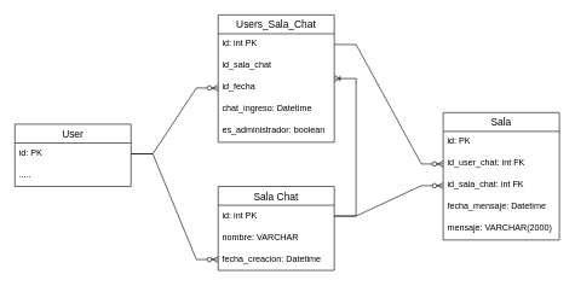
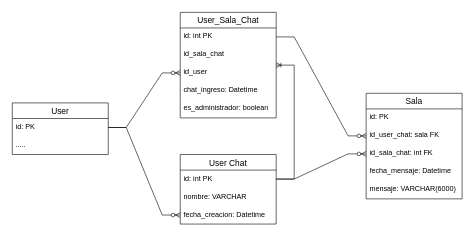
- <mxCell id="15" value="Users_Sala_Chat" style="swimlane;fontStyle=0;childLayout=stackLayout;horizontal=1;startSize=26;horizontalStack=0;resizeParent=1;resizeParentMax=0;resizeLast=0;collapsible=1;marginBottom=0;align=center;fontSize=14;" vertex="1" parent="1"><mxGeometry x="300" y="20" width="160" height="176" as="geometry" /></mxCell>
+ <mxCell id="15" value="User_Sala_Chat" style="swimlane;fontStyle=0;childLayout=stackLayout;horizontal=1;startSize=26;horizontalStack=0;resizeParent=1;resizeParentMax=0;resizeLast=0;collapsible=1;marginBottom=0;align=center;fontSize=14;" vertex="1" parent="1"><mxGeometry x="300" y="20" width="160" height="176" as="geometry" /></mxCell>
- <mxCell id="18" value="id_fecha" style="text;strokeColor=none;fillColor=none;spacingLeft=4;spacingRight=4;overflow=hidden;rotatable=0;points=[[0,0.5],[1,0.5]];portConstraint=eastwest;fontSize=12;" vertex="1" parent="15"><mxGeometry y="86" width="160" height="30" as="geometry" /></mxCell>
+ <mxCell id="18" value="id_user" style="text;strokeColor=none;fillColor=none;spacingLeft=4;spacingRight=4;overflow=hidden;rotatable=0;points=[[0,0.5],[1,0.5]];portConstraint=eastwest;fontSize=12;" vertex="1" parent="15"><mxGeometry y="86" width="160" height="30" as="geometry" /></mxCell>
- <mxCell id="11" value="id_user_chat: int FK" style="text;strokeColor=none;fillColor=none;spacingLeft=4;spacingRight=4;overflow=hidden;rotatable=0;points=[[0,0.5],[1,0.5]];portConstraint=eastwest;fontSize=12;" parent="9" vertex="1"><mxGeometry y="56" width="160" height="30" as="geometry" /></mxCell>
+ <mxCell id="11" value="id_user_chat: sala FK" style="text;strokeColor=none;fillColor=none;spacingLeft=4;spacingRight=4;overflow=hidden;rotatable=0;points=[[0,0.5],[1,0.5]];portConstraint=eastwest;fontSize=12;" parent="9" vertex="1"><mxGeometry y="56" width="160" height="30" as="geometry" /></mxCell>
- <mxCell id="5" value="Sala Chat" style="swimlane;fontStyle=0;childLayout=stackLayout;horizontal=1;startSize=26;horizontalStack=0;resizeParent=1;resizeParentMax=0;resizeLast=0;collapsible=1;marginBottom=0;align=center;fontSize=14;" parent="1" vertex="1"><mxGeometry x="300" y="257" width="160" height="116" as="geometry" /></mxCell>
+ <mxCell id="5" value="User Chat" style="swimlane;fontStyle=0;childLayout=stackLayout;horizontal=1;startSize=26;horizontalStack=0;resizeParent=1;resizeParentMax=0;resizeLast=0;collapsible=1;marginBottom=0;align=center;fontSize=14;" parent="1" vertex="1"><mxGeometry x="300" y="257" width="160" height="116" as="geometry" /></mxCell>
- <mxCell id="14" value="mensaje: VARCHAR(2000)" style="text;strokeColor=none;fillColor=none;spacingLeft=4;spacingRight=4;overflow=hidden;rotatable=0;points=[[0,0.5],[1,0.5]];portConstraint=eastwest;fontSize=12;" vertex="1" parent="9"><mxGeometry y="146" width="160" height="30" as="geometry" /></mxCell>
+ <mxCell id="14" value="mensaje: VARCHAR(6000)" style="text;strokeColor=none;fillColor=none;spacingLeft=4;spacingRight=4;overflow=hidden;rotatable=0;points=[[0,0.5],[1,0.5]];portConstraint=eastwest;fontSize=12;" vertex="1" parent="9"><mxGeometry y="146" width="160" height="30" as="geometry" /></mxCell>
